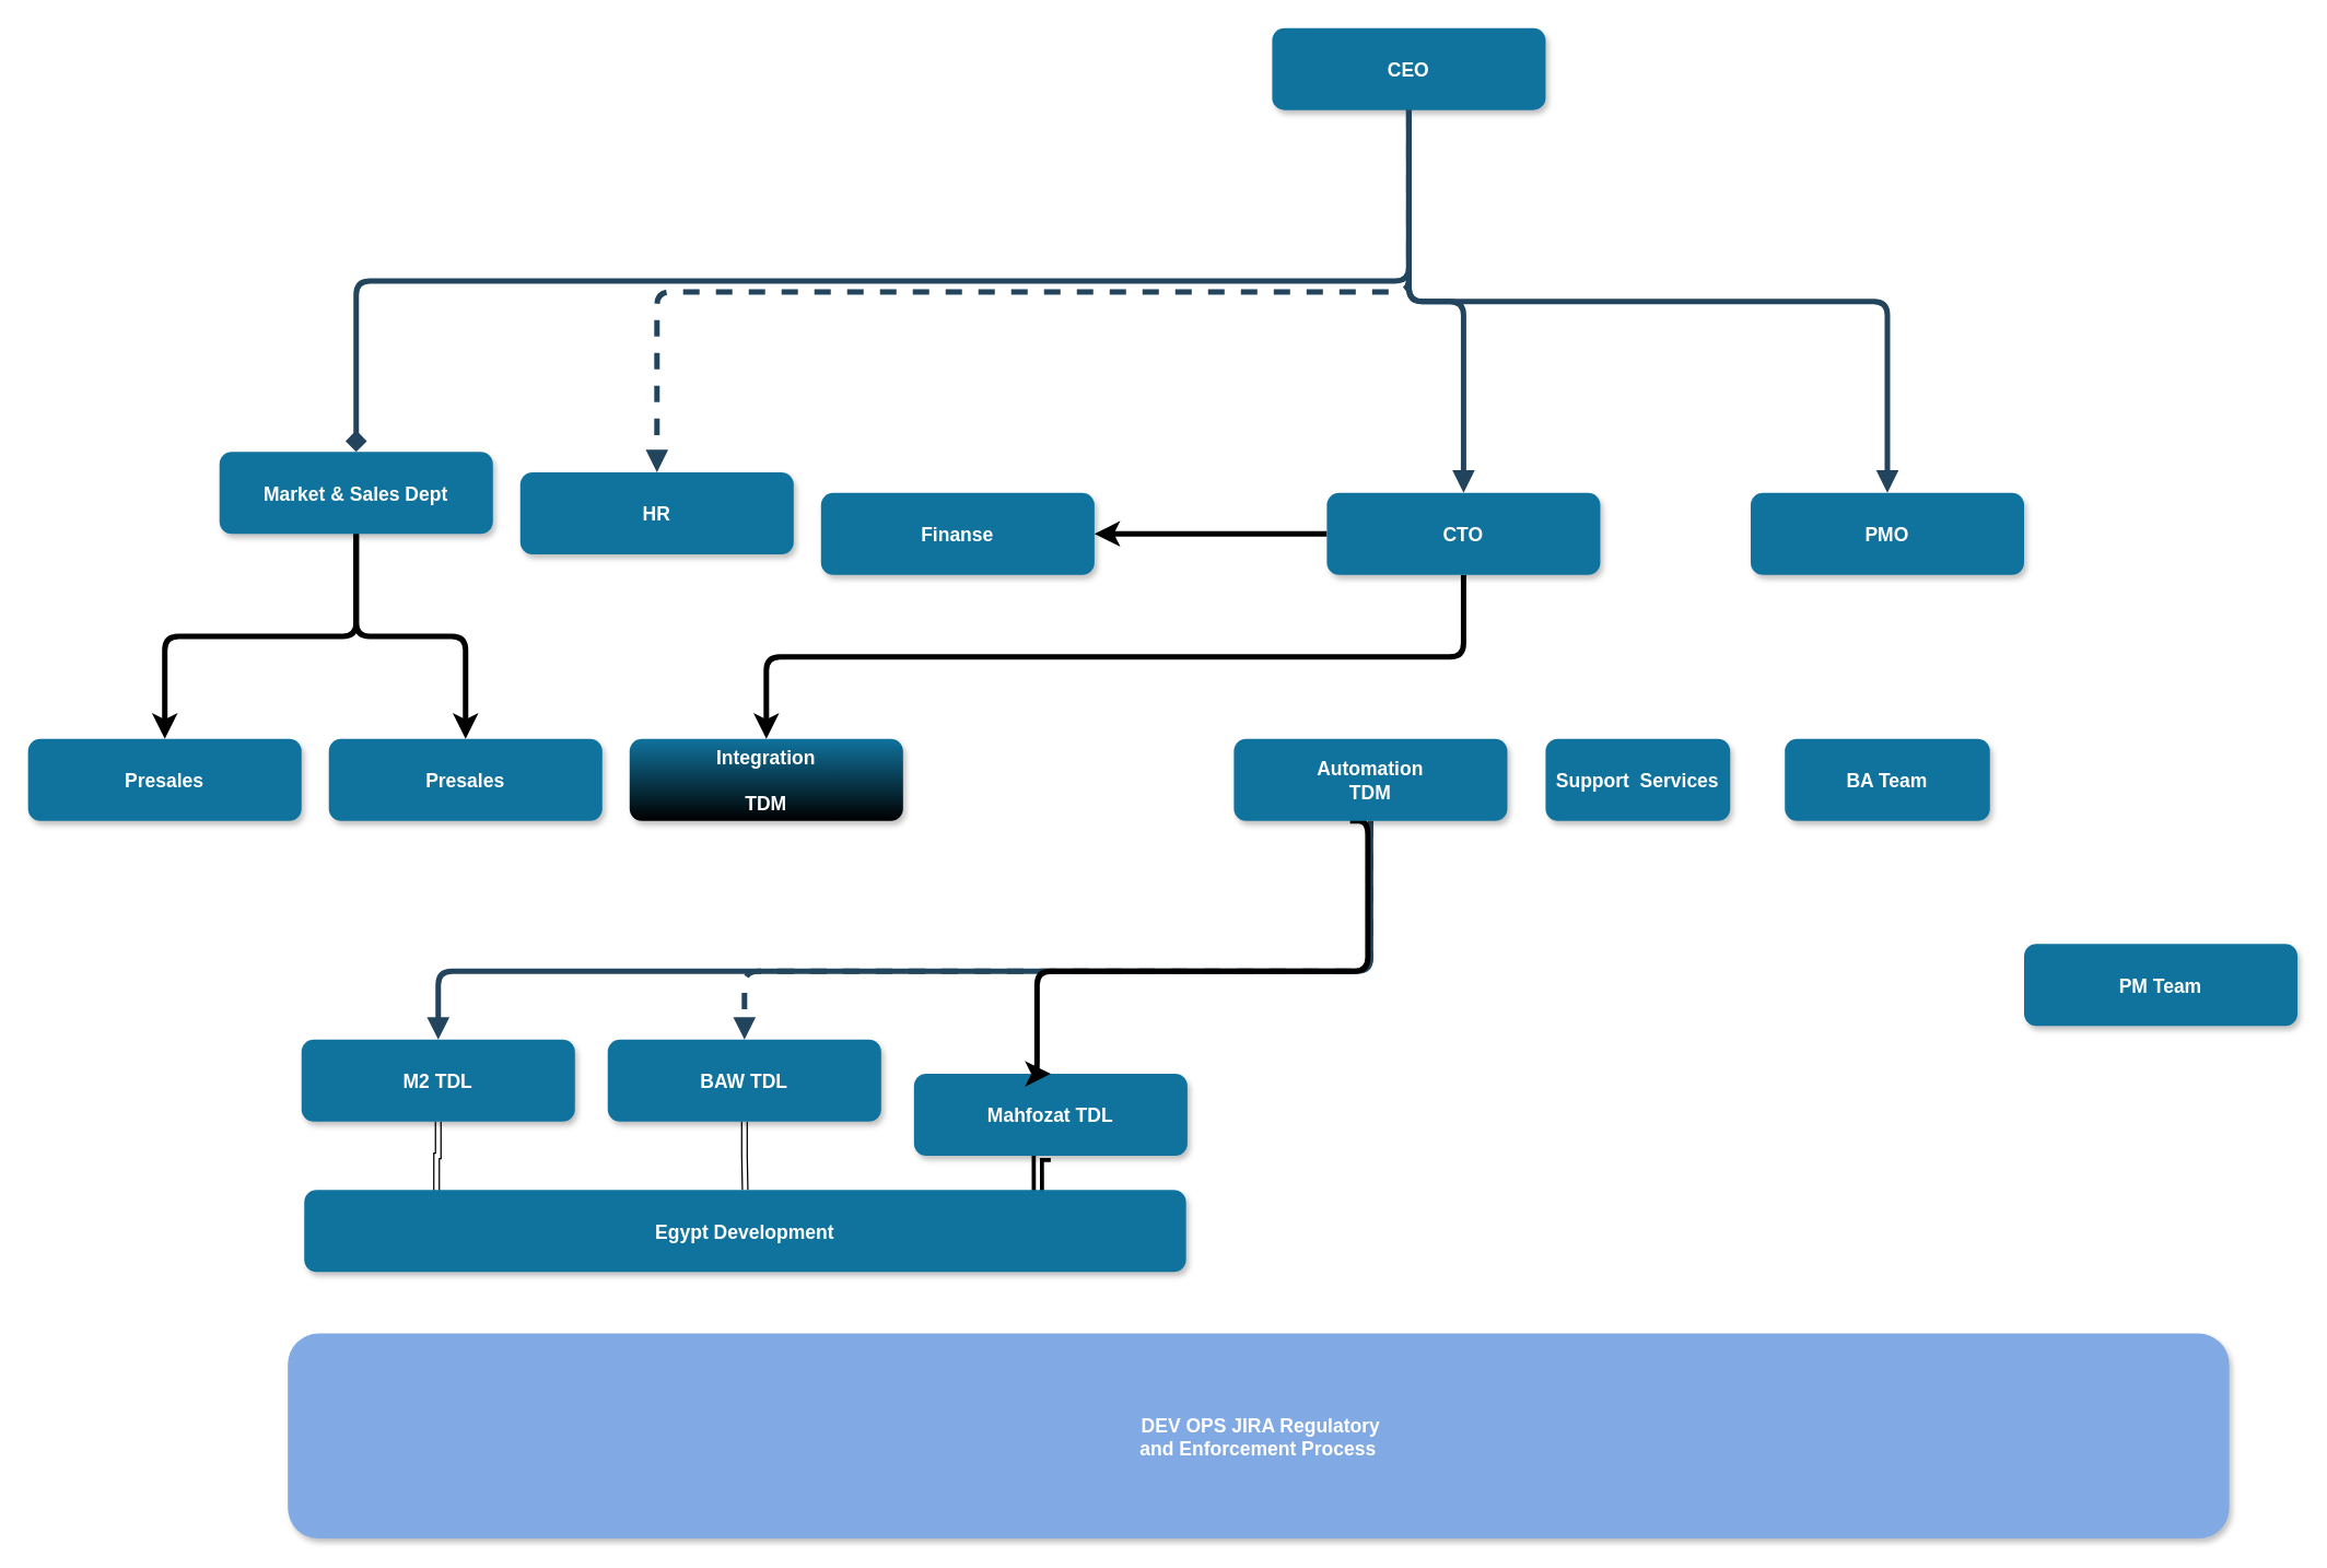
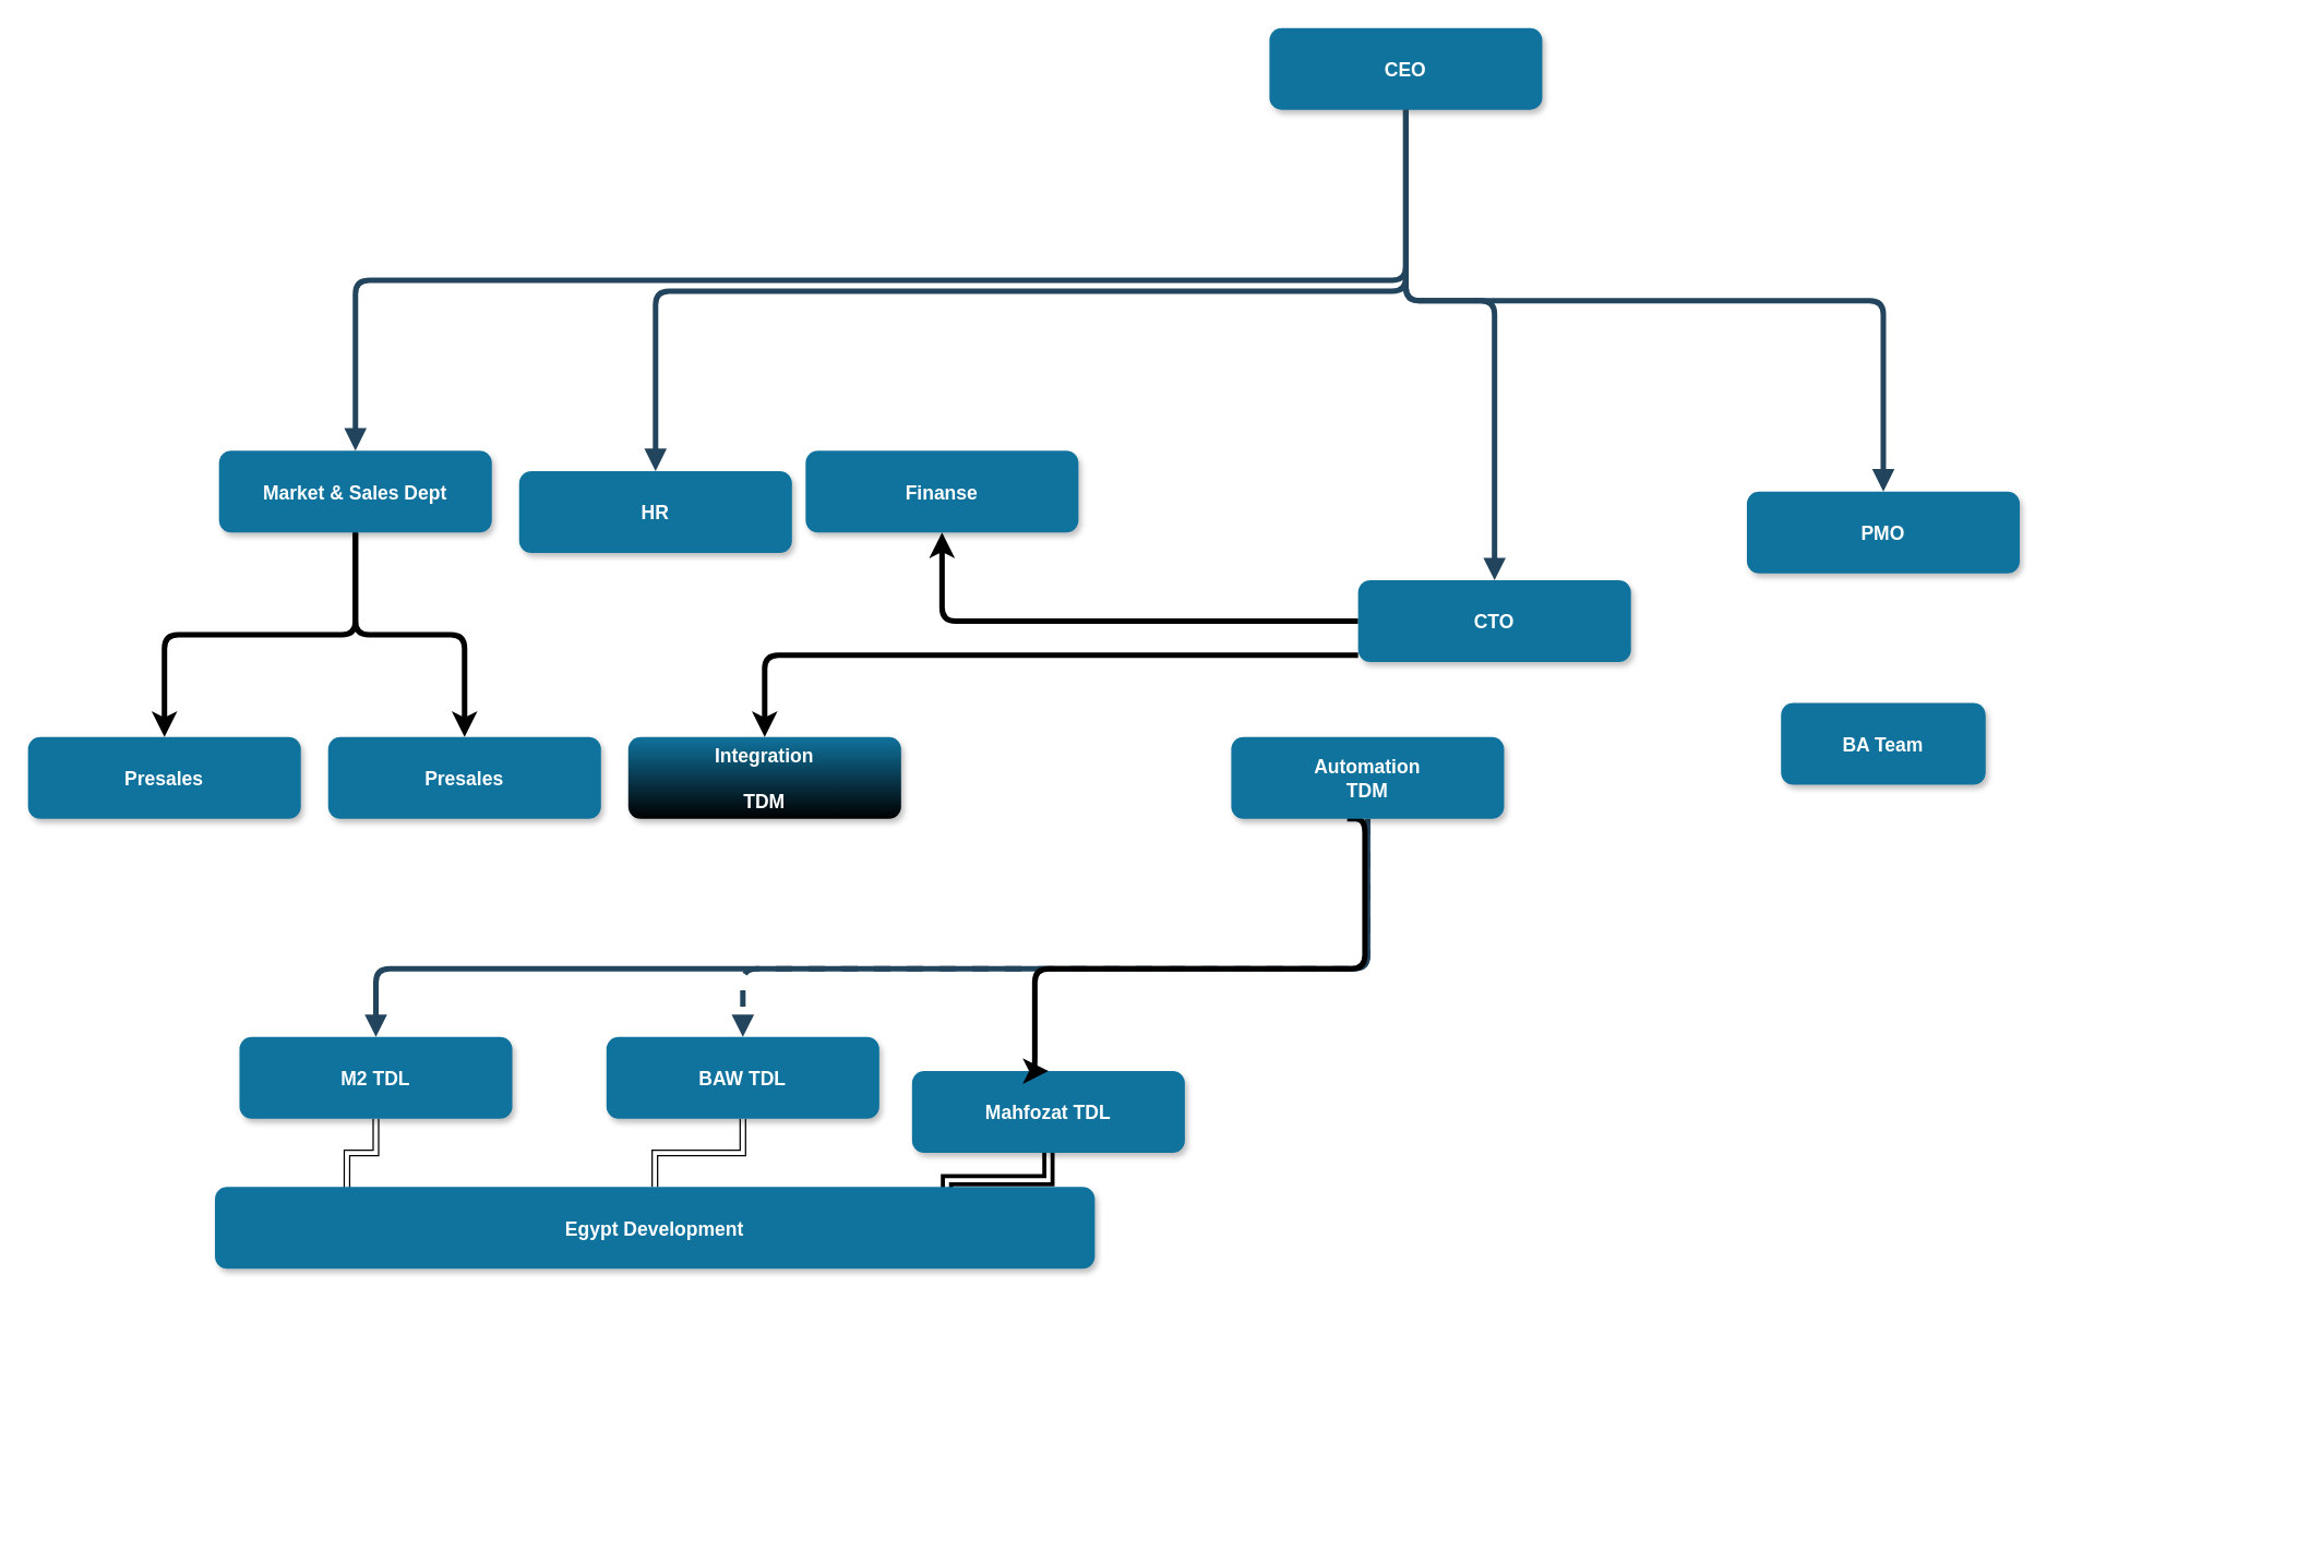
- <mxCell id="18" value="" style="edgeStyle=elbowEdgeStyle;elbow=vertical;strokeWidth=4;endArrow=block;endFill=1;fontStyle=1;strokeColor=#23445D;exitX=0.5;exitY=1;exitDx=0;exitDy=0;dashed=1;" parent="1" source="2" target="8" edge="1"><mxGeometry x="-1340" y="130" width="100" height="100" as="geometry"><mxPoint x="1171" y="340" as="sourcePoint" /><mxPoint x="510" y="100" as="targetPoint" /><Array as="points" /></mxGeometry></mxCell>
+ <mxCell id="18" value="" style="edgeStyle=elbowEdgeStyle;elbow=vertical;strokeWidth=4;endArrow=block;endFill=1;fontStyle=1;strokeColor=#23445D;exitX=0.5;exitY=1;exitDx=0;exitDy=0;" parent="1" source="2" target="8" edge="1"><mxGeometry x="-1340" y="130" width="100" height="100" as="geometry"><mxPoint x="1171" y="340" as="sourcePoint" /><mxPoint x="510" y="100" as="targetPoint" /><Array as="points" /></mxGeometry></mxCell>
- <mxCell id="17" value="" style="edgeStyle=elbowEdgeStyle;elbow=vertical;strokeWidth=4;endArrow=diamond;endFill=1;fontStyle=1;strokeColor=#23445D;exitX=0.5;exitY=1;exitDx=0;exitDy=0;" parent="1" source="2" target="6" edge="1"><mxGeometry x="-1340" y="130" width="100" height="100" as="geometry"><mxPoint x="1171" y="340" as="sourcePoint" /><mxPoint x="510" y="100" as="targetPoint" /></mxGeometry></mxCell>
+ <mxCell id="17" value="" style="edgeStyle=elbowEdgeStyle;elbow=vertical;strokeWidth=4;endArrow=block;endFill=1;fontStyle=1;strokeColor=#23445D;exitX=0.5;exitY=1;exitDx=0;exitDy=0;" parent="1" source="2" target="6" edge="1"><mxGeometry x="-1340" y="130" width="100" height="100" as="geometry"><mxPoint x="1171" y="340" as="sourcePoint" /><mxPoint x="510" y="100" as="targetPoint" /></mxGeometry></mxCell>
- <mxCell id="25" value="Finanse" style="rounded=1;fillColor=#10739E;strokeColor=none;shadow=1;gradientColor=none;fontStyle=1;fontColor=#FFFFFF;fontSize=14;" parent="1" vertex="1"><mxGeometry x="600" y="360" width="200" height="60" as="geometry" /></mxCell>
+ <mxCell id="25" value="Finanse" style="rounded=1;fillColor=#10739E;strokeColor=none;shadow=1;gradientColor=none;fontStyle=1;fontColor=#FFFFFF;fontSize=14;" parent="1" vertex="1"><mxGeometry x="590" y="330" width="200" height="60" as="geometry" /></mxCell>
- <mxCell id="28" value="CTO" style="rounded=1;fillColor=#10739E;strokeColor=none;shadow=1;gradientColor=none;fontStyle=1;fontColor=#FFFFFF;fontSize=14;" parent="1" vertex="1"><mxGeometry x="970" y="360" width="200" height="60" as="geometry" /></mxCell>
+ <mxCell id="28" value="CTO" style="rounded=1;fillColor=#10739E;strokeColor=none;shadow=1;gradientColor=none;fontStyle=1;fontColor=#FFFFFF;fontSize=14;" parent="1" vertex="1"><mxGeometry x="995" y="425" width="200" height="60" as="geometry" /></mxCell>
- <mxCell id="29" value="Support  Services" style="rounded=1;fillColor=#10739E;strokeColor=none;shadow=1;gradientColor=none;fontStyle=1;fontColor=#FFFFFF;fontSize=14;" parent="1" vertex="1"><mxGeometry x="1130" y="540" width="135" height="60" as="geometry" /></mxCell>
- <mxCell id="30" value="BA Team" style="rounded=1;fillColor=#10739E;strokeColor=none;shadow=1;gradientColor=none;fontStyle=1;fontColor=#FFFFFF;fontSize=14;" parent="1" vertex="1"><mxGeometry x="1305" y="540" width="150" height="60" as="geometry" /></mxCell>
+ <mxCell id="30" value="BA Team" style="rounded=1;fillColor=#10739E;strokeColor=none;shadow=1;gradientColor=none;fontStyle=1;fontColor=#FFFFFF;fontSize=14;" parent="1" vertex="1"><mxGeometry x="1305" y="515" width="150" height="60" as="geometry" /></mxCell>
- <mxCell id="31" value="PM Team" style="rounded=1;fillColor=#10739E;strokeColor=none;shadow=1;gradientColor=none;fontStyle=1;fontColor=#FFFFFF;fontSize=14;" parent="1" vertex="1"><mxGeometry x="1480" y="690" width="200" height="60" as="geometry" /></mxCell>
- <mxCell id="10" value="M2 TDL" style="rounded=1;fillColor=#10739E;strokeColor=none;shadow=1;gradientColor=none;fontStyle=1;fontColor=#FFFFFF;fontSize=14;" parent="1" vertex="1"><mxGeometry x="220" y="760" width="200" height="60" as="geometry" /></mxCell>
+ <mxCell id="10" value="M2 TDL" style="rounded=1;fillColor=#10739E;strokeColor=none;shadow=1;gradientColor=none;fontStyle=1;fontColor=#FFFFFF;fontSize=14;" parent="1" vertex="1"><mxGeometry x="175" y="760" width="200" height="60" as="geometry" /></mxCell>
- <mxCell id="34" value="Egypt Development" style="rounded=1;fillColor=#10739E;strokeColor=none;shadow=1;gradientColor=none;fontStyle=1;fontColor=#FFFFFF;fontSize=14;" parent="1" vertex="1"><mxGeometry x="222" y="870" width="645" height="60" as="geometry" /></mxCell>
+ <mxCell id="34" value="Egypt Development" style="rounded=1;fillColor=#10739E;strokeColor=none;shadow=1;gradientColor=none;fontStyle=1;fontColor=#FFFFFF;fontSize=14;" parent="1" vertex="1"><mxGeometry x="157" y="870" width="645" height="60" as="geometry" /></mxCell>
- <mxCell id="15" value=" DEV OPS JIRA Regulatory &#10;and Enforcement Process" style="rounded=1;fillColor=#81a9e4;strokeColor=none;shadow=1;gradientColor=none;fontStyle=1;fontColor=#FFFFFF;fontSize=14;" parent="1" vertex="1"><mxGeometry x="210" y="975" width="1420" height="150" as="geometry" /></mxCell>
